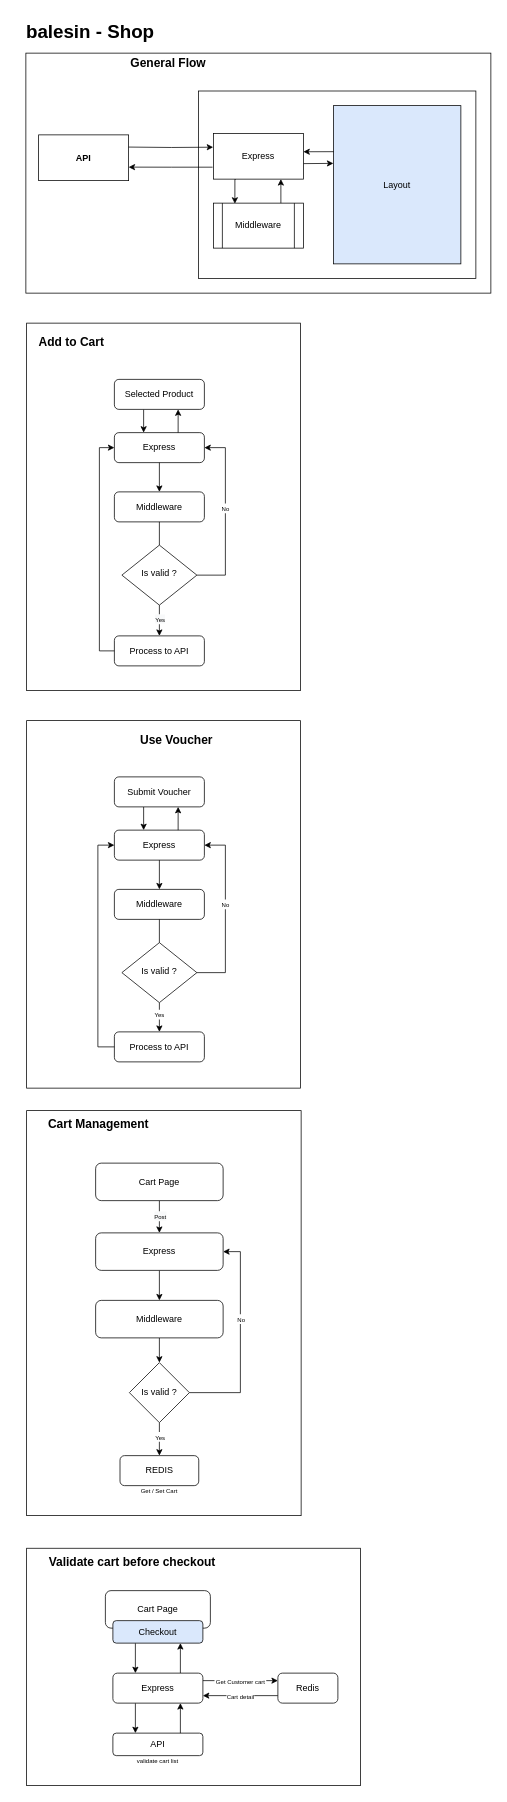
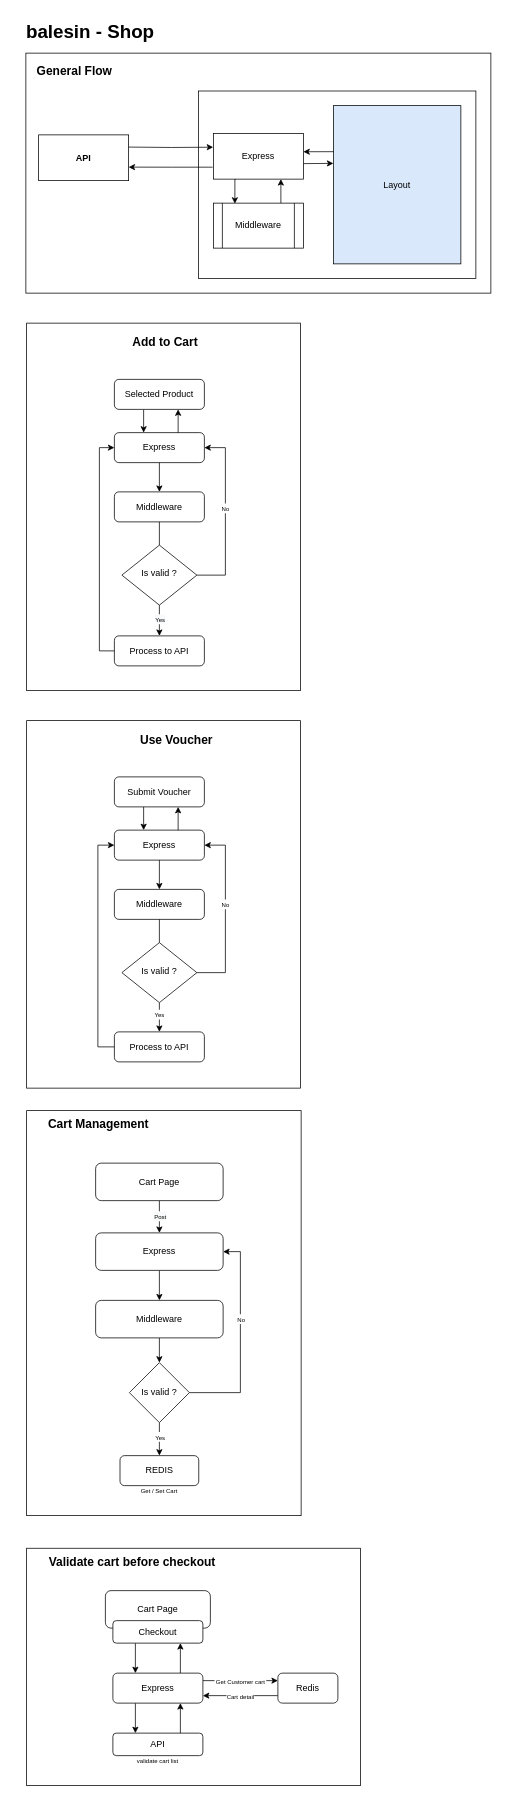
- <mxCell id="7" value="&lt;b&gt;&lt;font style=&quot;font-size: 16px&quot;&gt;General Flow&lt;/font&gt;&lt;/b&gt;" style="text;html=1;strokeColor=none;fillColor=none;align=center;verticalAlign=middle;whiteSpace=wrap;rounded=0;" parent="5" vertex="1"><mxGeometry x="130" y="3" width="120" height="20" as="geometry" /></mxCell>
+ <mxCell id="7" value="&lt;b&gt;&lt;font style=&quot;font-size: 16px&quot;&gt;General Flow&lt;/font&gt;&lt;/b&gt;" style="text;html=1;strokeColor=none;fillColor=none;align=center;verticalAlign=middle;whiteSpace=wrap;rounded=0;" parent="5" vertex="1"><mxGeometry x="5" y="13" width="120" height="20" as="geometry" /></mxCell>
- <mxCell id="24" value="&lt;b&gt;&lt;font style=&quot;font-size: 16px&quot;&gt;Add to Cart&lt;/font&gt;&lt;/b&gt;" style="text;html=1;strokeColor=none;fillColor=none;align=center;verticalAlign=middle;whiteSpace=wrap;rounded=0;" parent="1" vertex="1"><mxGeometry x="35" y="445" width="120" height="20" as="geometry" /></mxCell>
+ <mxCell id="24" value="&lt;b&gt;&lt;font style=&quot;font-size: 16px&quot;&gt;Add to Cart&lt;/font&gt;&lt;/b&gt;" style="text;html=1;strokeColor=none;fillColor=none;align=center;verticalAlign=middle;whiteSpace=wrap;rounded=0;" parent="1" vertex="1"><mxGeometry x="160" y="445" width="120" height="20" as="geometry" /></mxCell>
- <mxCell id="54" value="Checkout" style="rounded=1;whiteSpace=wrap;html=1;fillColor=#dae8fc;" parent="1" vertex="1"><mxGeometry x="150" y="2160" width="120" height="30" as="geometry" /></mxCell>
+ <mxCell id="54" value="Checkout" style="rounded=1;whiteSpace=wrap;html=1;" parent="1" vertex="1"><mxGeometry x="150" y="2160" width="120" height="30" as="geometry" /></mxCell>
